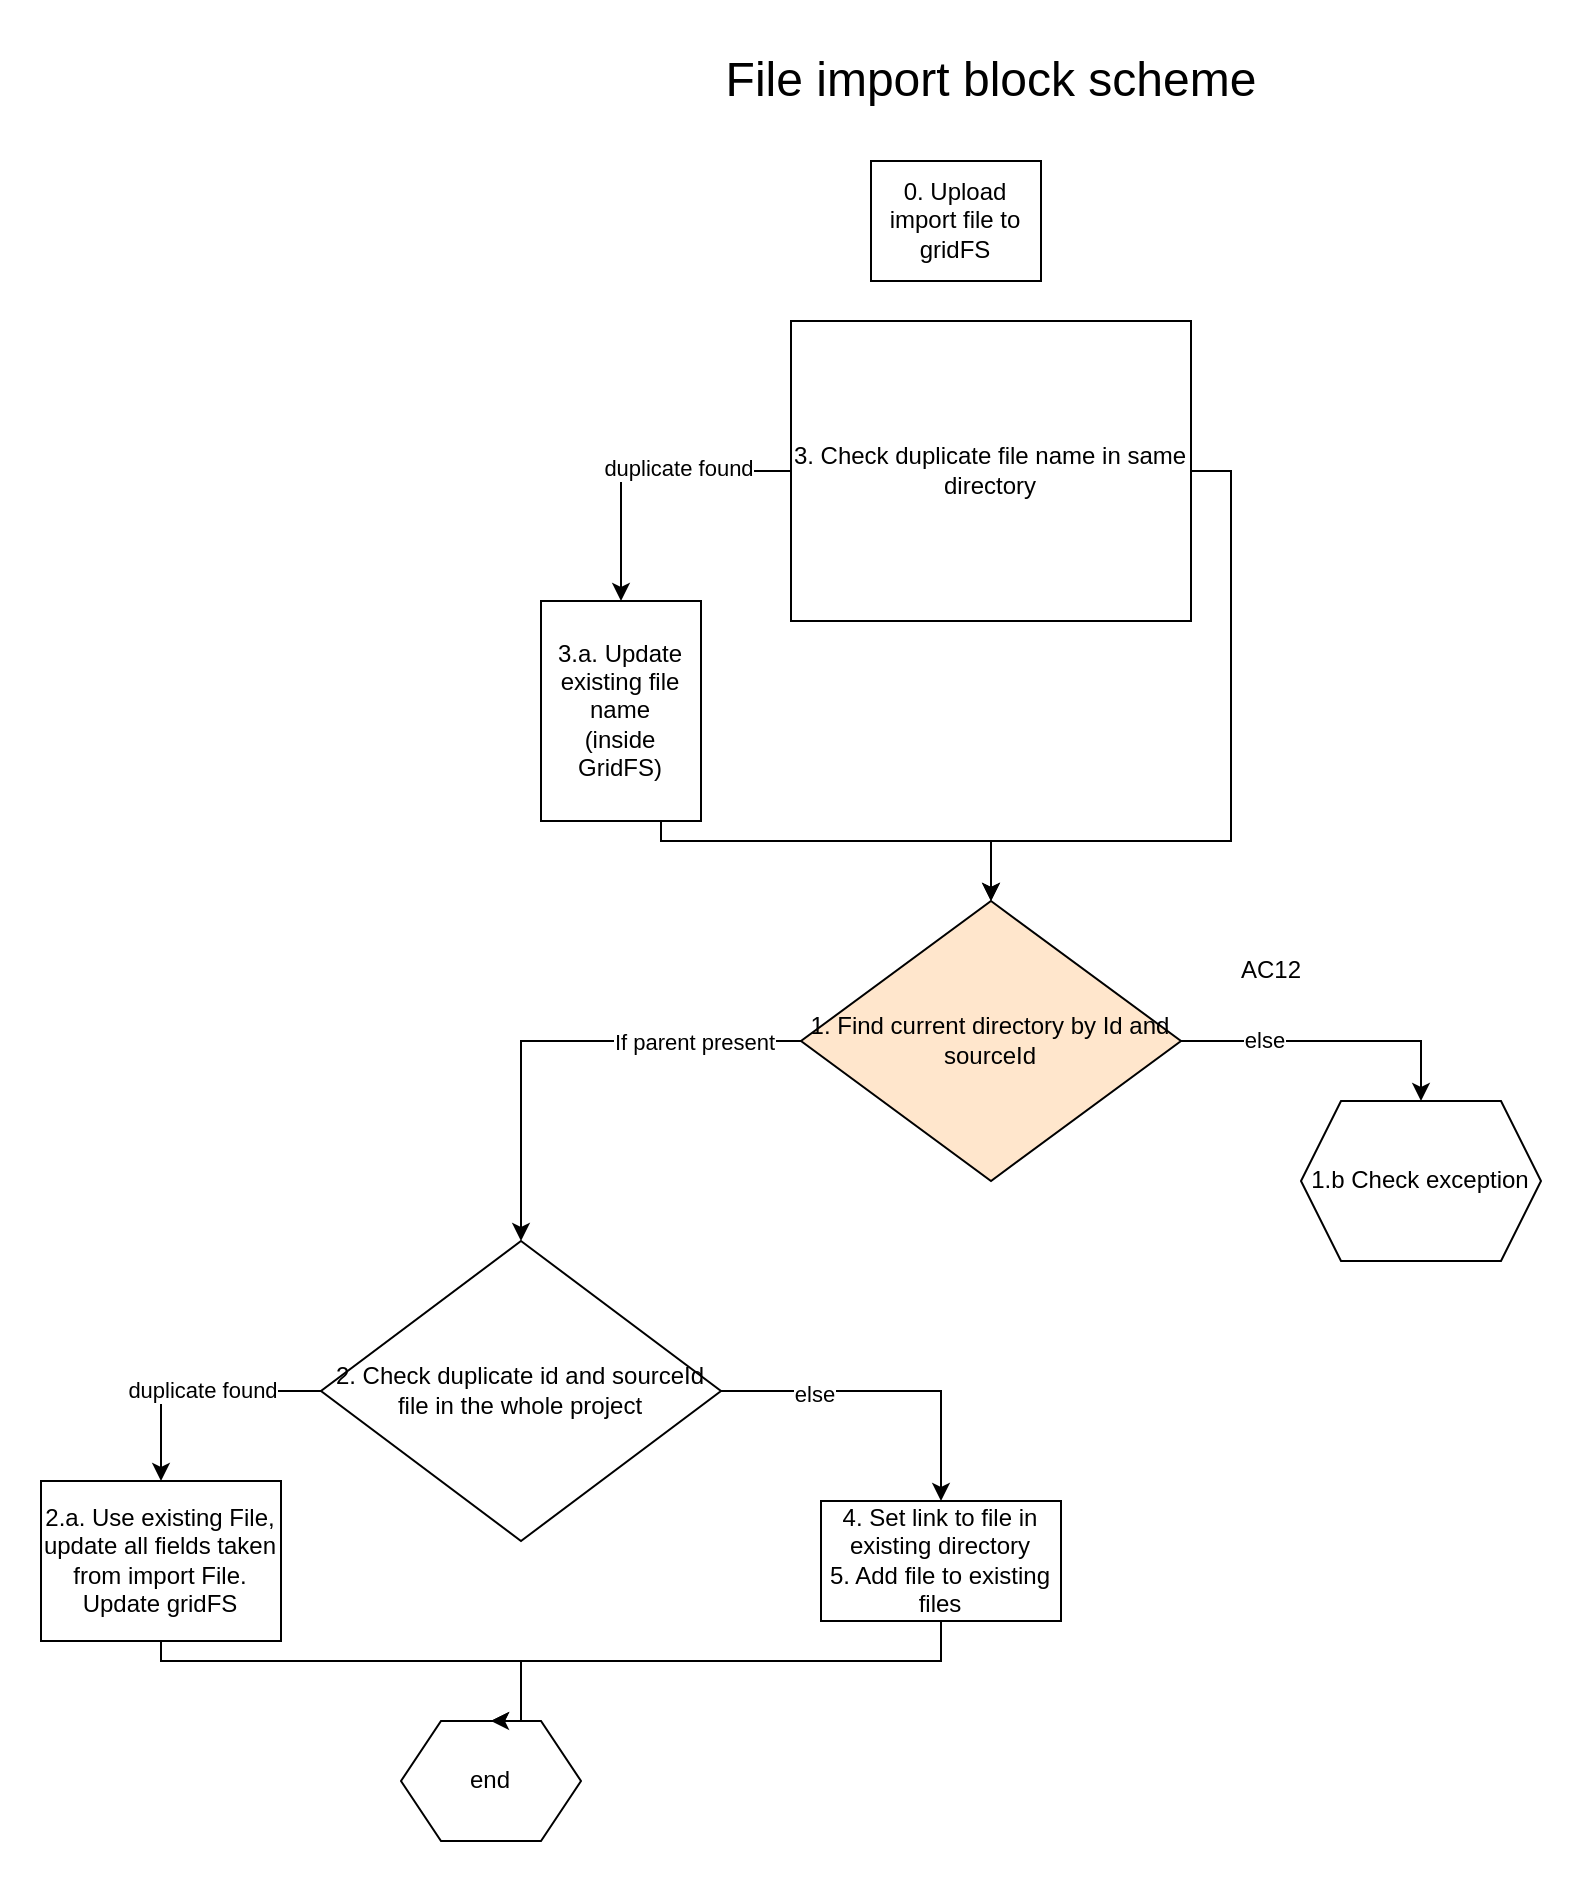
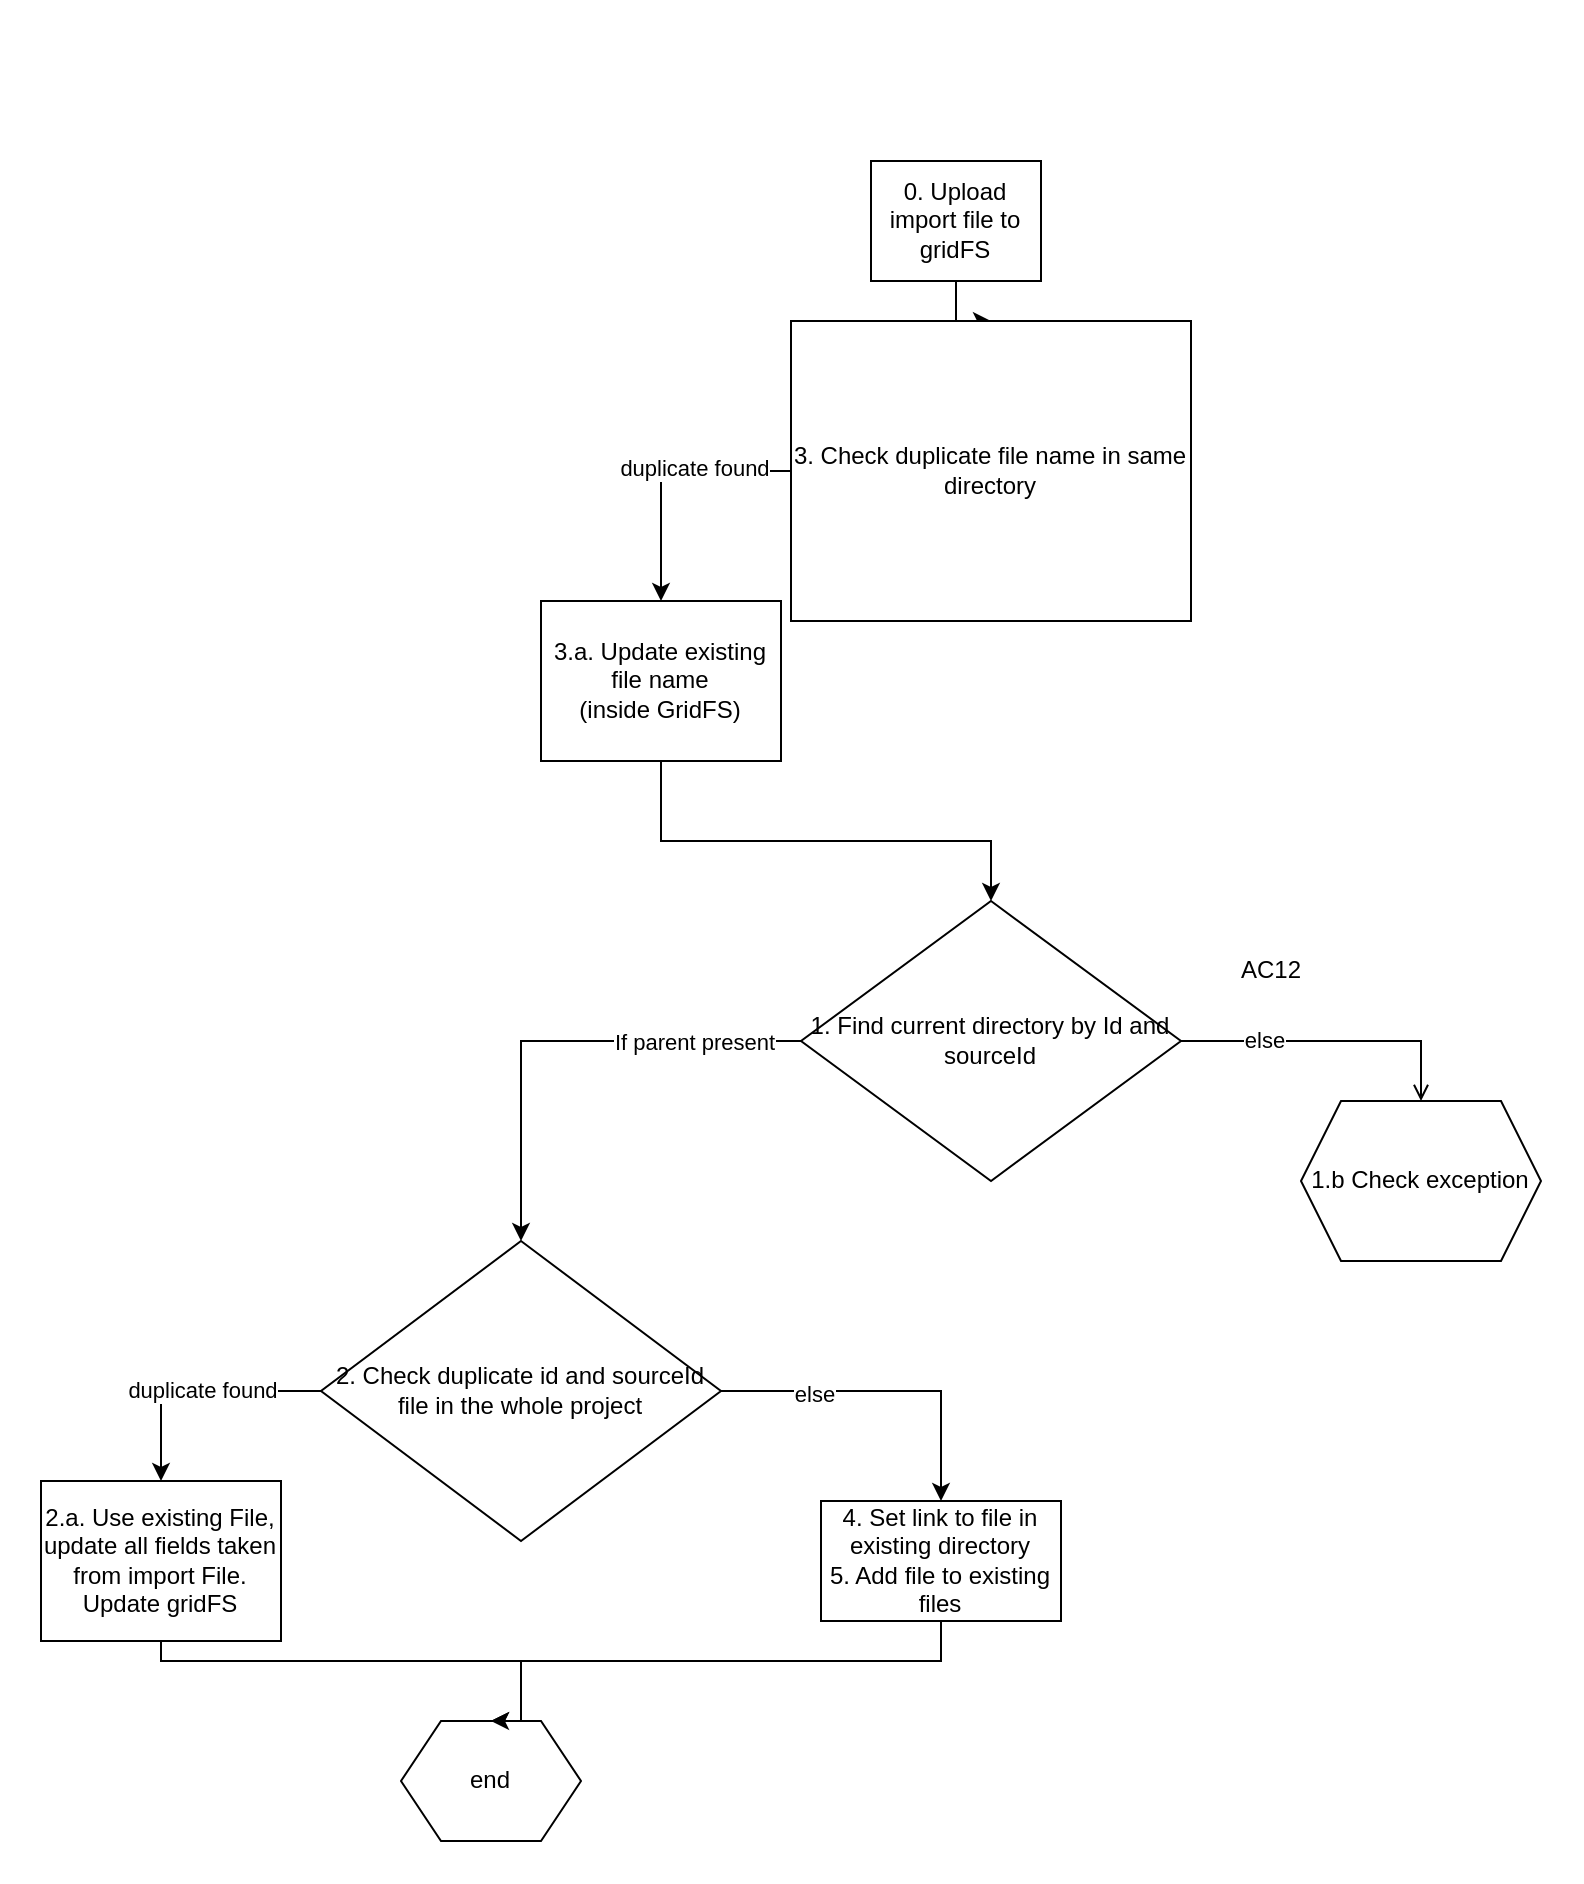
- <mxCell id="13" value="File import block scheme" style="text;html=1;align=center;verticalAlign=middle;resizable=0;points=[];autosize=1;strokeColor=none;fillColor=none;fontSize=24;" parent="1" vertex="1"><mxGeometry x="350" y="20" width="290" height="40" as="geometry" /></mxCell>
+ <mxCell id="16" value="" style="edgeStyle=orthogonalEdgeStyle;rounded=0;orthogonalLoop=1;jettySize=auto;html=1;" edge="1" parent="1" source="17" target="27"><mxGeometry relative="1" as="geometry" /></mxCell>
- <mxCell id="21" value="3.a. Update existing file name&lt;div&gt;(inside GridFS)&lt;/div&gt;" style="rounded=0;whiteSpace=wrap;html=1;" vertex="1" parent="1"><mxGeometry x="270" y="300" width="80" height="110" as="geometry" /></mxCell>
+ <mxCell id="21" value="3.a. Update existing file name&lt;div&gt;(inside GridFS)&lt;/div&gt;" style="rounded=0;whiteSpace=wrap;html=1;" vertex="1" parent="1"><mxGeometry y="300" width="120" height="80" as="geometry" x="270" /></mxCell>
- <mxCell id="26" style="edgeStyle=orthogonalEdgeStyle;rounded=0;orthogonalLoop=1;jettySize=auto;html=1;exitX=1;exitY=0.5;exitDx=0;exitDy=0;entryX=0.5;entryY=0;entryDx=0;entryDy=0;" edge="1" parent="1" source="27" target="2"><mxGeometry relative="1" as="geometry"><Array as="points"><mxPoint x="615" y="235" /><mxPoint x="615" y="420" /><mxPoint x="495" y="420" /></Array><mxPoint x="495" y="450" as="targetPoint" /></mxGeometry></mxCell>
- <mxCell id="2" value="1. Find current directory by Id and sourceId" style="rhombus;whiteSpace=wrap;html=1;fillColor=#ffe6cc;" parent="1" vertex="1"><mxGeometry x="400" y="450" width="190" height="140" as="geometry" /></mxCell>
+ <mxCell id="2" value="1. Find current directory by Id and sourceId" style="rhombus;whiteSpace=wrap;html=1;" parent="1" vertex="1"><mxGeometry x="400" y="450" width="190" height="140" as="geometry" /></mxCell>
- <mxCell id="4" style="edgeStyle=orthogonalEdgeStyle;rounded=0;orthogonalLoop=1;jettySize=auto;html=1;exitX=1;exitY=0.5;exitDx=0;exitDy=0;entryX=0.5;entryY=0;entryDx=0;entryDy=0;" parent="1" source="2" target="7" edge="1"><mxGeometry relative="1" as="geometry" /></mxCell>
+ <mxCell id="4" style="edgeStyle=orthogonalEdgeStyle;rounded=0;orthogonalLoop=1;jettySize=auto;html=1;exitX=1;exitY=0.5;exitDx=0;exitDy=0;entryX=0.5;entryY=0;entryDx=0;entryDy=0;endArrow=open;" parent="1" source="2" target="7" edge="1"><mxGeometry relative="1" as="geometry" /></mxCell>
